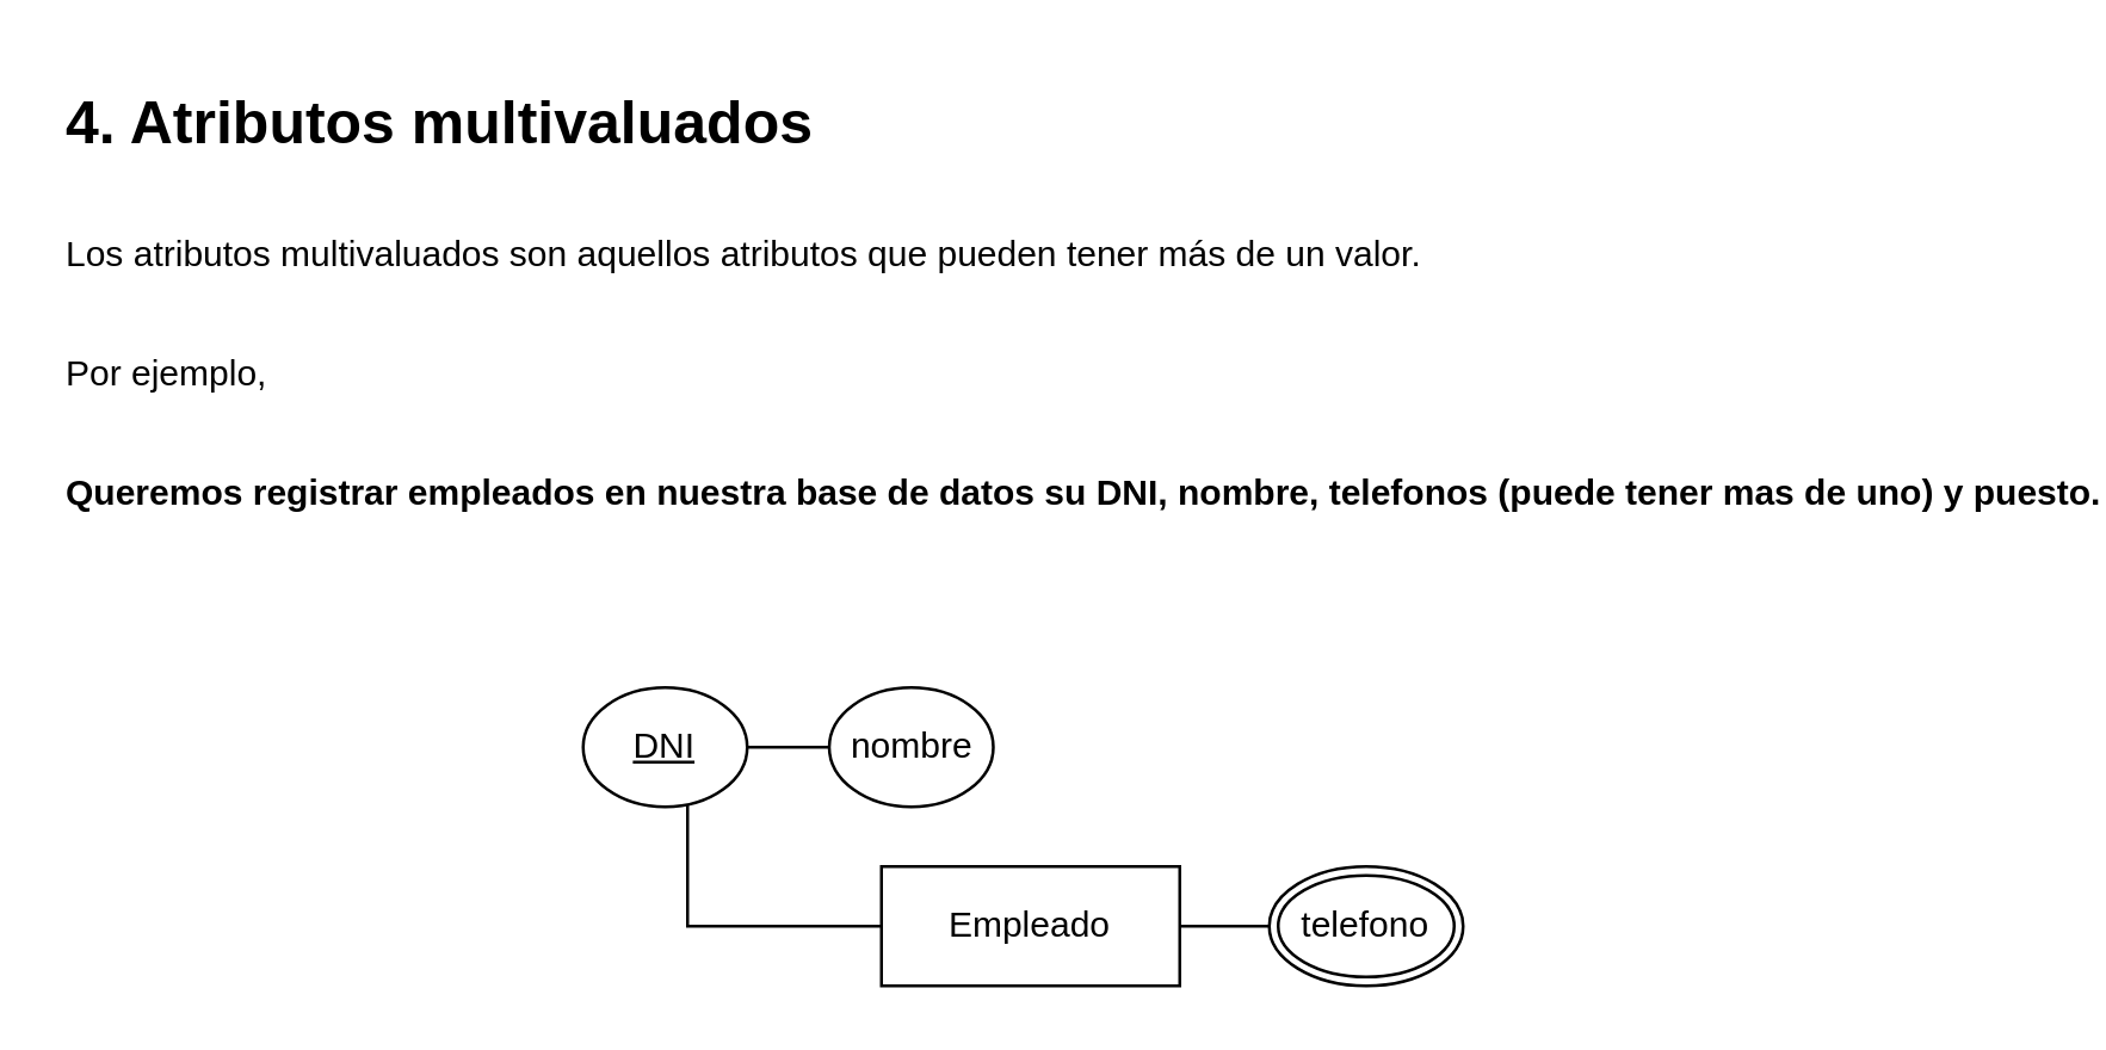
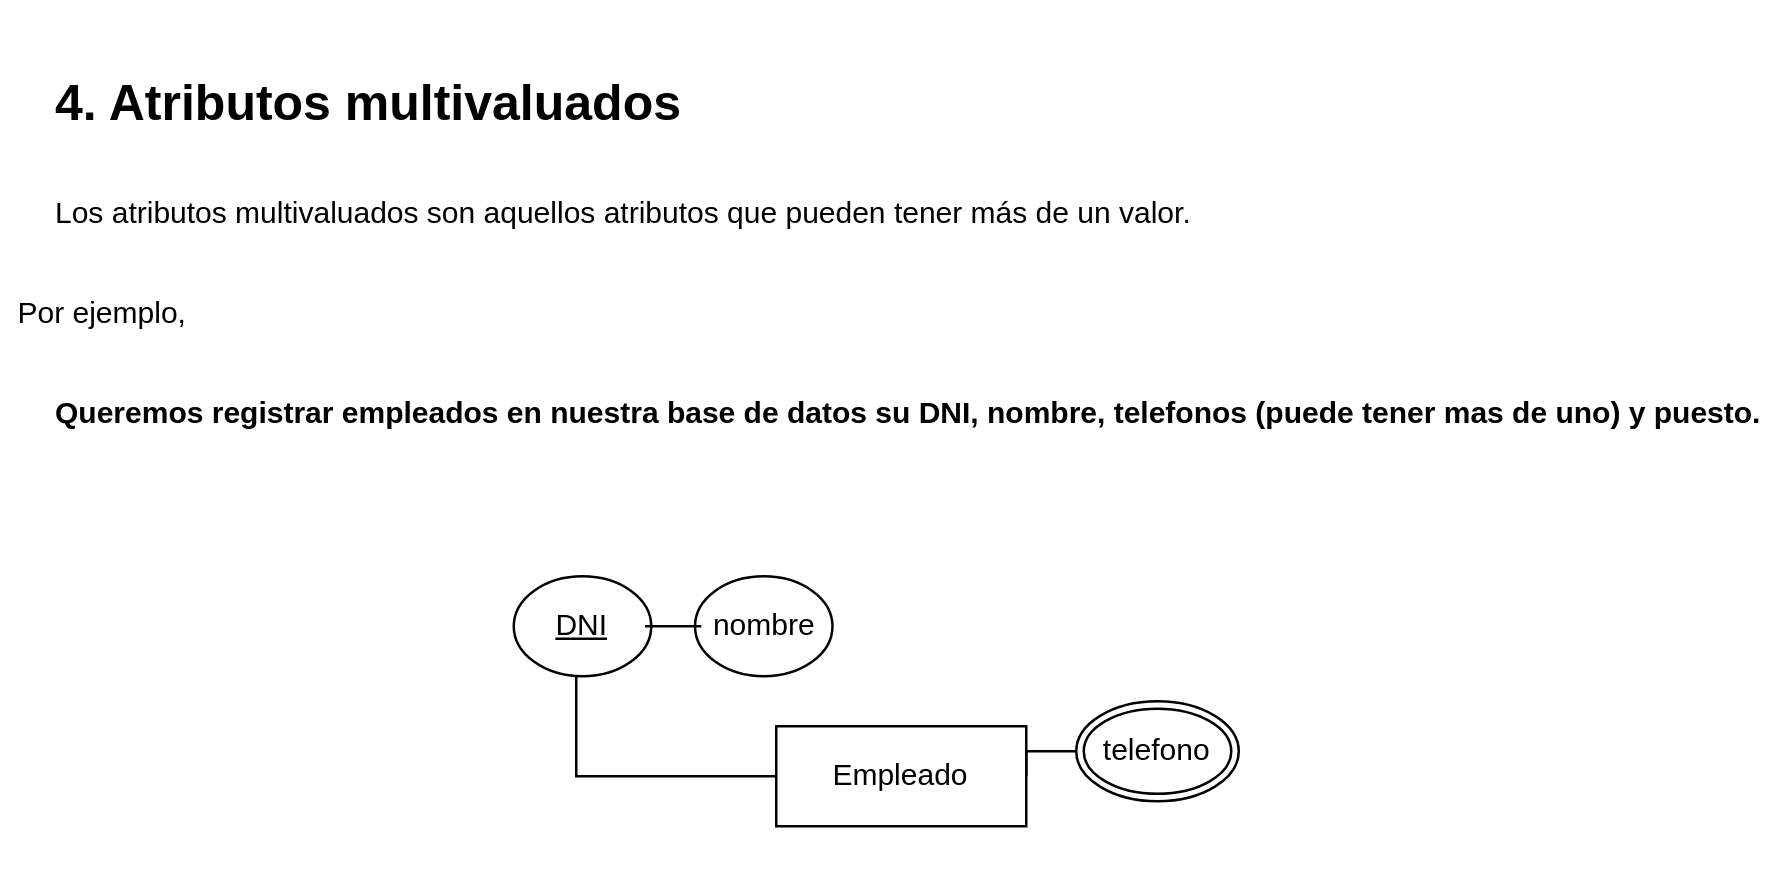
- <mxCell id="5" value="Por ejemplo," style="text;html=1;align=left;verticalAlign=middle;resizable=0;points=[];autosize=1;strokeColor=none;fillColor=none;" vertex="1" parent="1"><mxGeometry x="20" y="110" width="90" height="30" as="geometry" /></mxCell>
+ <mxCell id="5" value="Por ejemplo," style="text;html=1;align=left;verticalAlign=middle;resizable=0;points=[];autosize=1;strokeColor=none;fillColor=none;" vertex="1" parent="1"><mxGeometry x="5" y="110" width="90" height="30" as="geometry" /></mxCell>
- <mxCell id="9" value="DNI" style="ellipse;whiteSpace=wrap;html=1;align=center;fontStyle=4;" vertex="1" parent="1"><mxGeometry x="195" y="230" width="55" height="40" as="geometry" /></mxCell>
+ <mxCell id="9" value="DNI" style="ellipse;whiteSpace=wrap;html=1;align=center;fontStyle=4;" vertex="1" parent="1"><mxGeometry x="205" y="230" width="55" height="40" as="geometry" /></mxCell>
- <mxCell id="6" value="Empleado" style="whiteSpace=wrap;html=1;align=center;" vertex="1" parent="1"><mxGeometry x="295" y="290" width="100" height="40" as="geometry" /></mxCell>
+ <mxCell id="6" value="Empleado" style="whiteSpace=wrap;html=1;align=center;" vertex="1" parent="1"><mxGeometry x="310" y="290" width="100" height="40" as="geometry" /></mxCell>
- <mxCell id="11" value="telefono" style="ellipse;shape=doubleEllipse;margin=3;whiteSpace=wrap;html=1;align=center;" vertex="1" parent="1"><mxGeometry x="425" y="290" width="65" height="40" as="geometry" /></mxCell>
+ <mxCell id="11" value="telefono" style="ellipse;shape=doubleEllipse;margin=3;whiteSpace=wrap;html=1;align=center;" vertex="1" parent="1"><mxGeometry x="430" y="280" width="65" height="40" as="geometry" /></mxCell>
